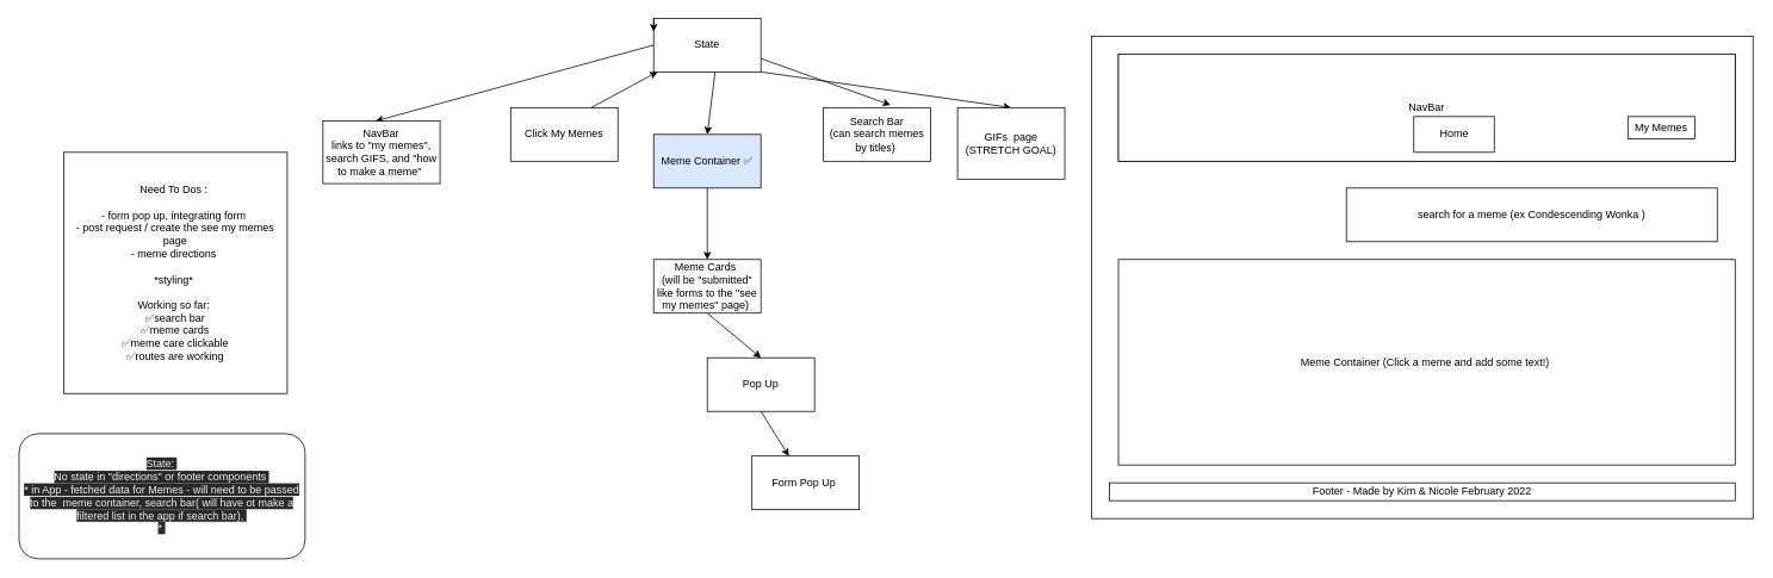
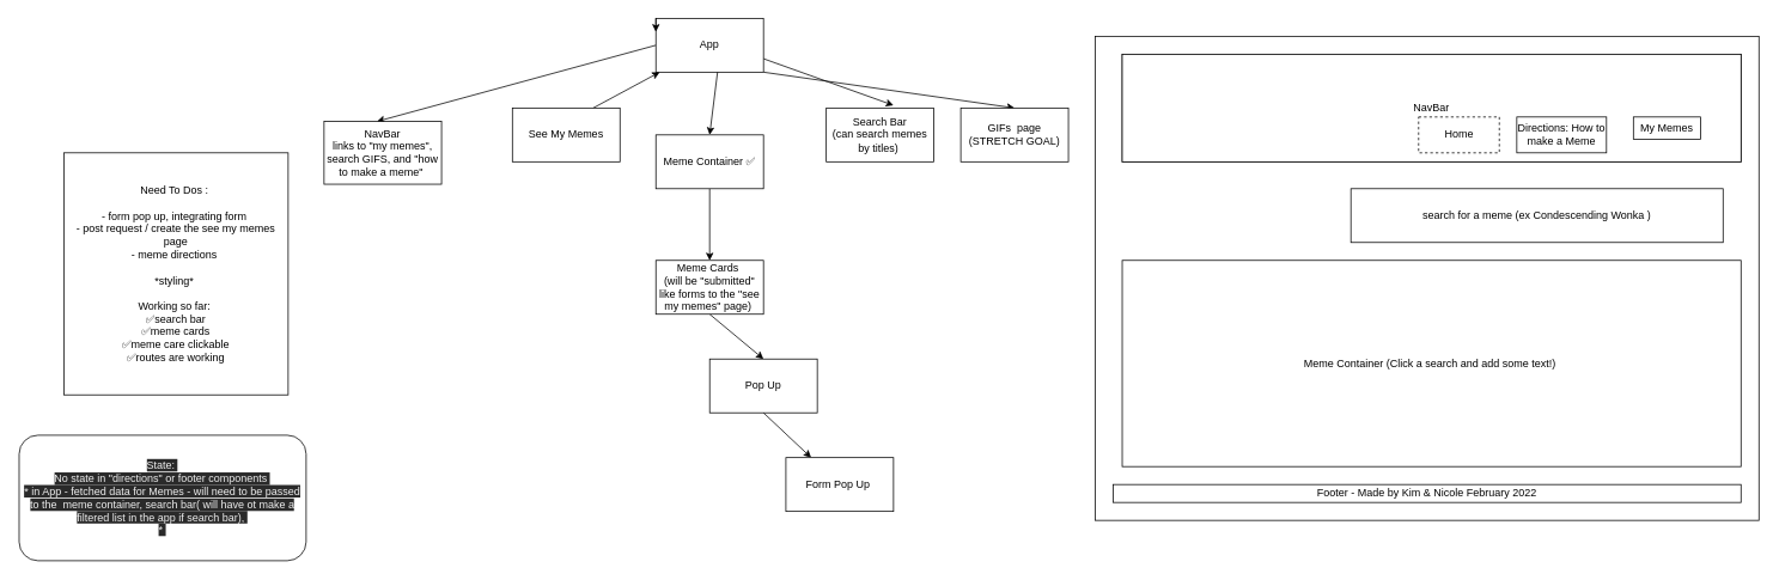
- <mxCell id="12" value="State" style="rounded=0;whiteSpace=wrap;html=1;" parent="1" vertex="1"><mxGeometry x="730" y="20" width="120" height="60" as="geometry" /></mxCell>
+ <mxCell id="12" value="App" style="rounded=0;whiteSpace=wrap;html=1;" parent="1" vertex="1"><mxGeometry x="730" y="20" width="120" height="60" as="geometry" /></mxCell>
- <mxCell id="30" value="Click My Memes" style="rounded=0;whiteSpace=wrap;html=1;" vertex="1" parent="1"><mxGeometry x="570" y="120" width="120" height="60" as="geometry" /></mxCell>
+ <mxCell id="30" value="See My Memes" style="rounded=0;whiteSpace=wrap;html=1;" vertex="1" parent="1"><mxGeometry x="570" y="120" width="120" height="60" as="geometry" /></mxCell>
- <mxCell id="24" value="Home" style="rounded=0;whiteSpace=wrap;html=1;" parent="1" vertex="1"><mxGeometry x="1580.5" y="130" width="90" height="40" as="geometry" /></mxCell>
+ <mxCell id="24" value="Home" style="rounded=0;whiteSpace=wrap;html=1;dashed=1;" parent="1" vertex="1"><mxGeometry x="1580.5" y="130" width="90" height="40" as="geometry" /></mxCell>
+ <mxCell id="20" value="Directions: How to make a Meme" style="rounded=0;whiteSpace=wrap;html=1;" parent="1" vertex="1"><mxGeometry x="1690" y="130" width="100" height="40" as="geometry" /></mxCell>
- <mxCell id="23" value="GIFs&amp;nbsp; page (STRETCH GOAL)" style="rounded=0;whiteSpace=wrap;html=1;" parent="1" vertex="1"><mxGeometry x="1070" y="120" width="120" height="80" as="geometry" /></mxCell>
+ <mxCell id="23" value="GIFs&amp;nbsp; page (STRETCH GOAL)" style="rounded=0;whiteSpace=wrap;html=1;" parent="1" vertex="1"><mxGeometry x="1070" y="120" width="120" height="60" as="geometry" /></mxCell>
- <mxCell id="15" value="Meme Container ✅" style="rounded=0;whiteSpace=wrap;html=1;fillColor=#dae8fc;" parent="1" vertex="1"><mxGeometry x="730" y="150" width="120" height="60" as="geometry" /></mxCell>
+ <mxCell id="15" value="Meme Container ✅" style="rounded=0;whiteSpace=wrap;html=1;" parent="1" vertex="1"><mxGeometry x="730" y="150" width="120" height="60" as="geometry" /></mxCell>
- <mxCell id="7" value="Meme Container (Click a meme and add some text!)&amp;nbsp;" style="rounded=0;whiteSpace=wrap;html=1;" parent="1" vertex="1"><mxGeometry x="1250" y="290" width="690" height="230" as="geometry" /></mxCell>
+ <mxCell id="7" value="Meme Container (Click a search and add some text!)&amp;nbsp;" style="rounded=0;whiteSpace=wrap;html=1;" parent="1" vertex="1"><mxGeometry x="1250" y="290" width="690" height="230" as="geometry" /></mxCell>
- <mxCell id="28" value="Form Pop Up&amp;nbsp;" style="rounded=0;whiteSpace=wrap;html=1;" parent="1" vertex="1"><mxGeometry x="840" y="510" width="120" height="60" as="geometry" /></mxCell>
+ <mxCell id="28" value="Form Pop Up&amp;nbsp;" style="rounded=0;whiteSpace=wrap;html=1;" parent="1" vertex="1"><mxGeometry x="875" y="510" width="120" height="60" as="geometry" /></mxCell>
